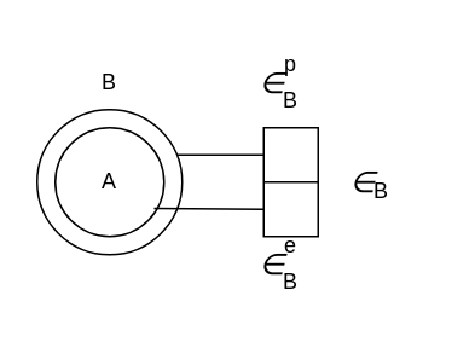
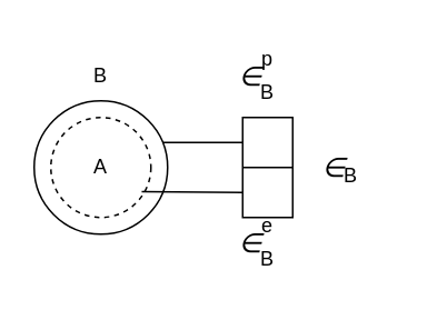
- <mxCell id="4" value="A" style="ellipse;whiteSpace=wrap;html=1;" vertex="1" parent="2"><mxGeometry x="10" y="10" width="60" height="60" as="geometry" /></mxCell>
+ <mxCell id="4" value="A" style="ellipse;whiteSpace=wrap;html=1;dashed=1;" vertex="1" parent="2"><mxGeometry x="10" y="10" width="60" height="60" as="geometry" /></mxCell>
